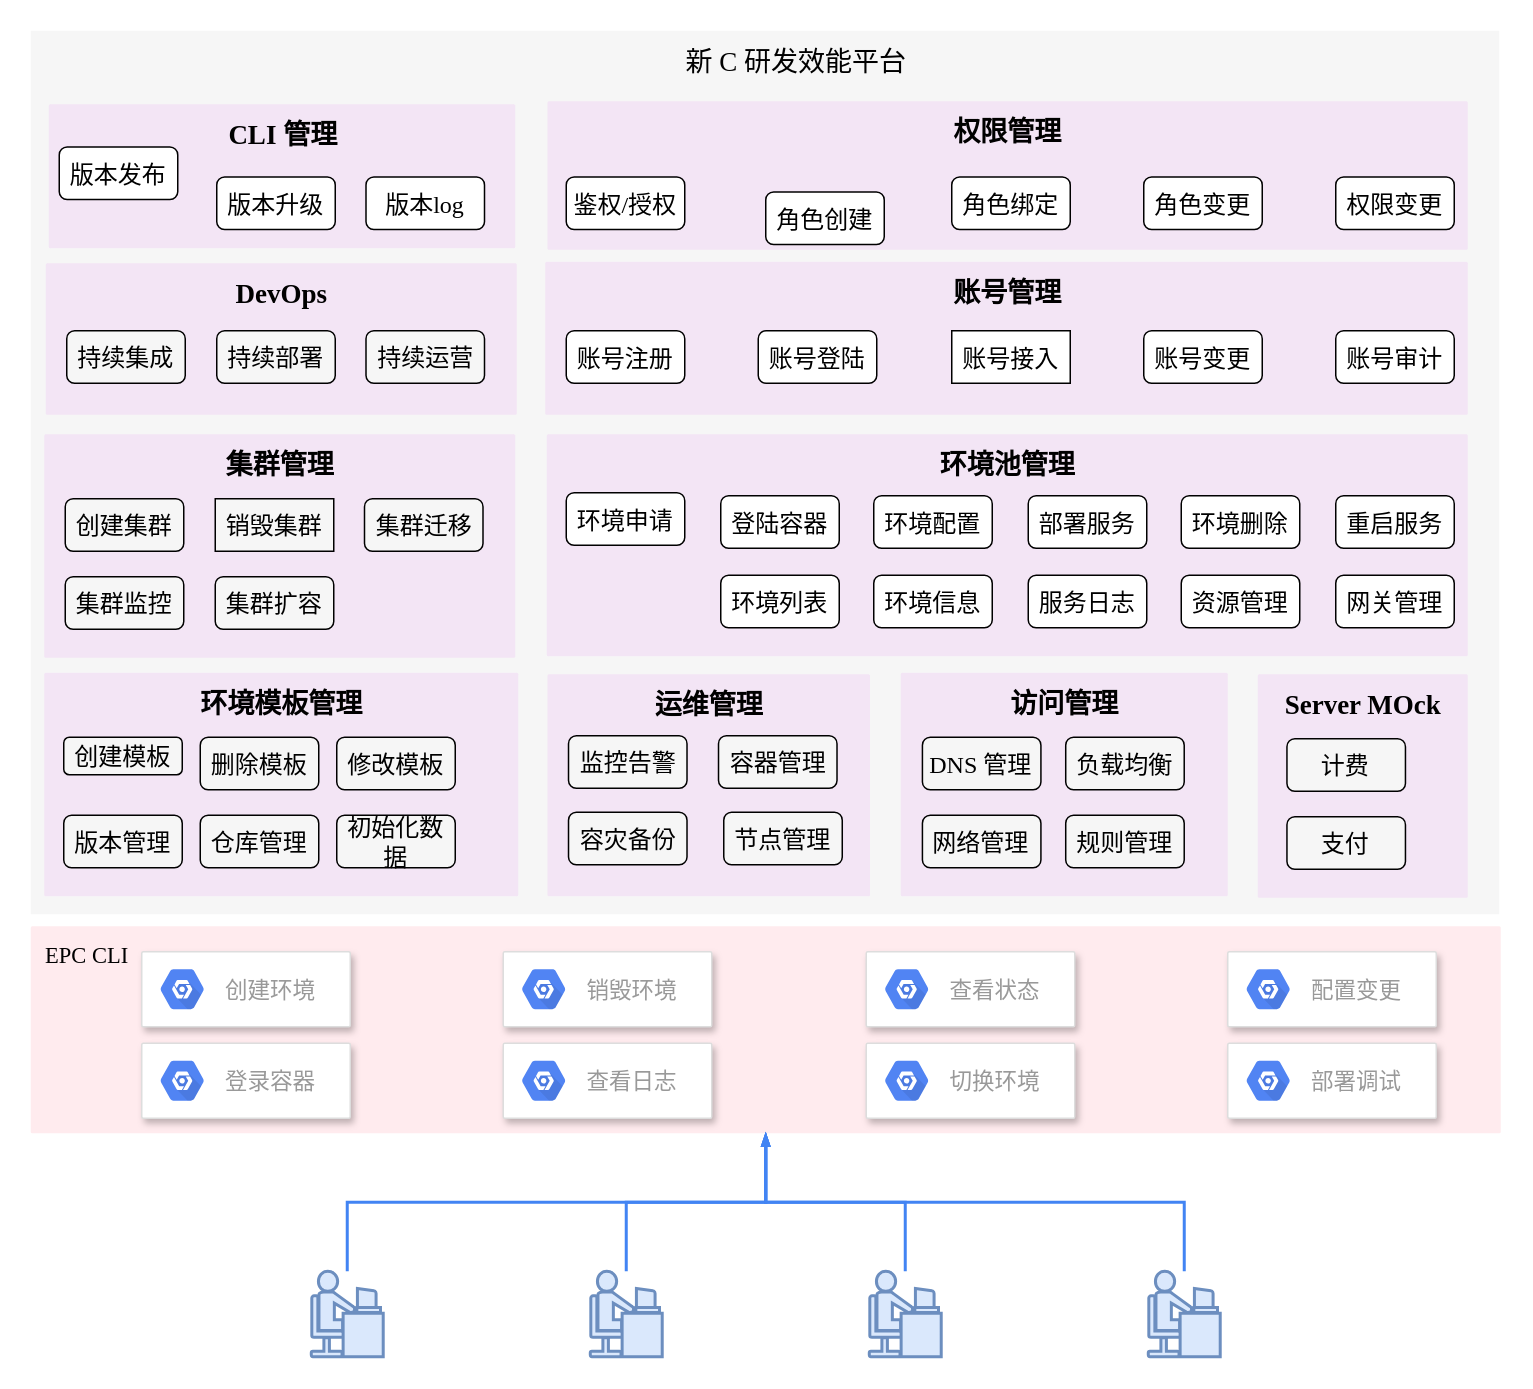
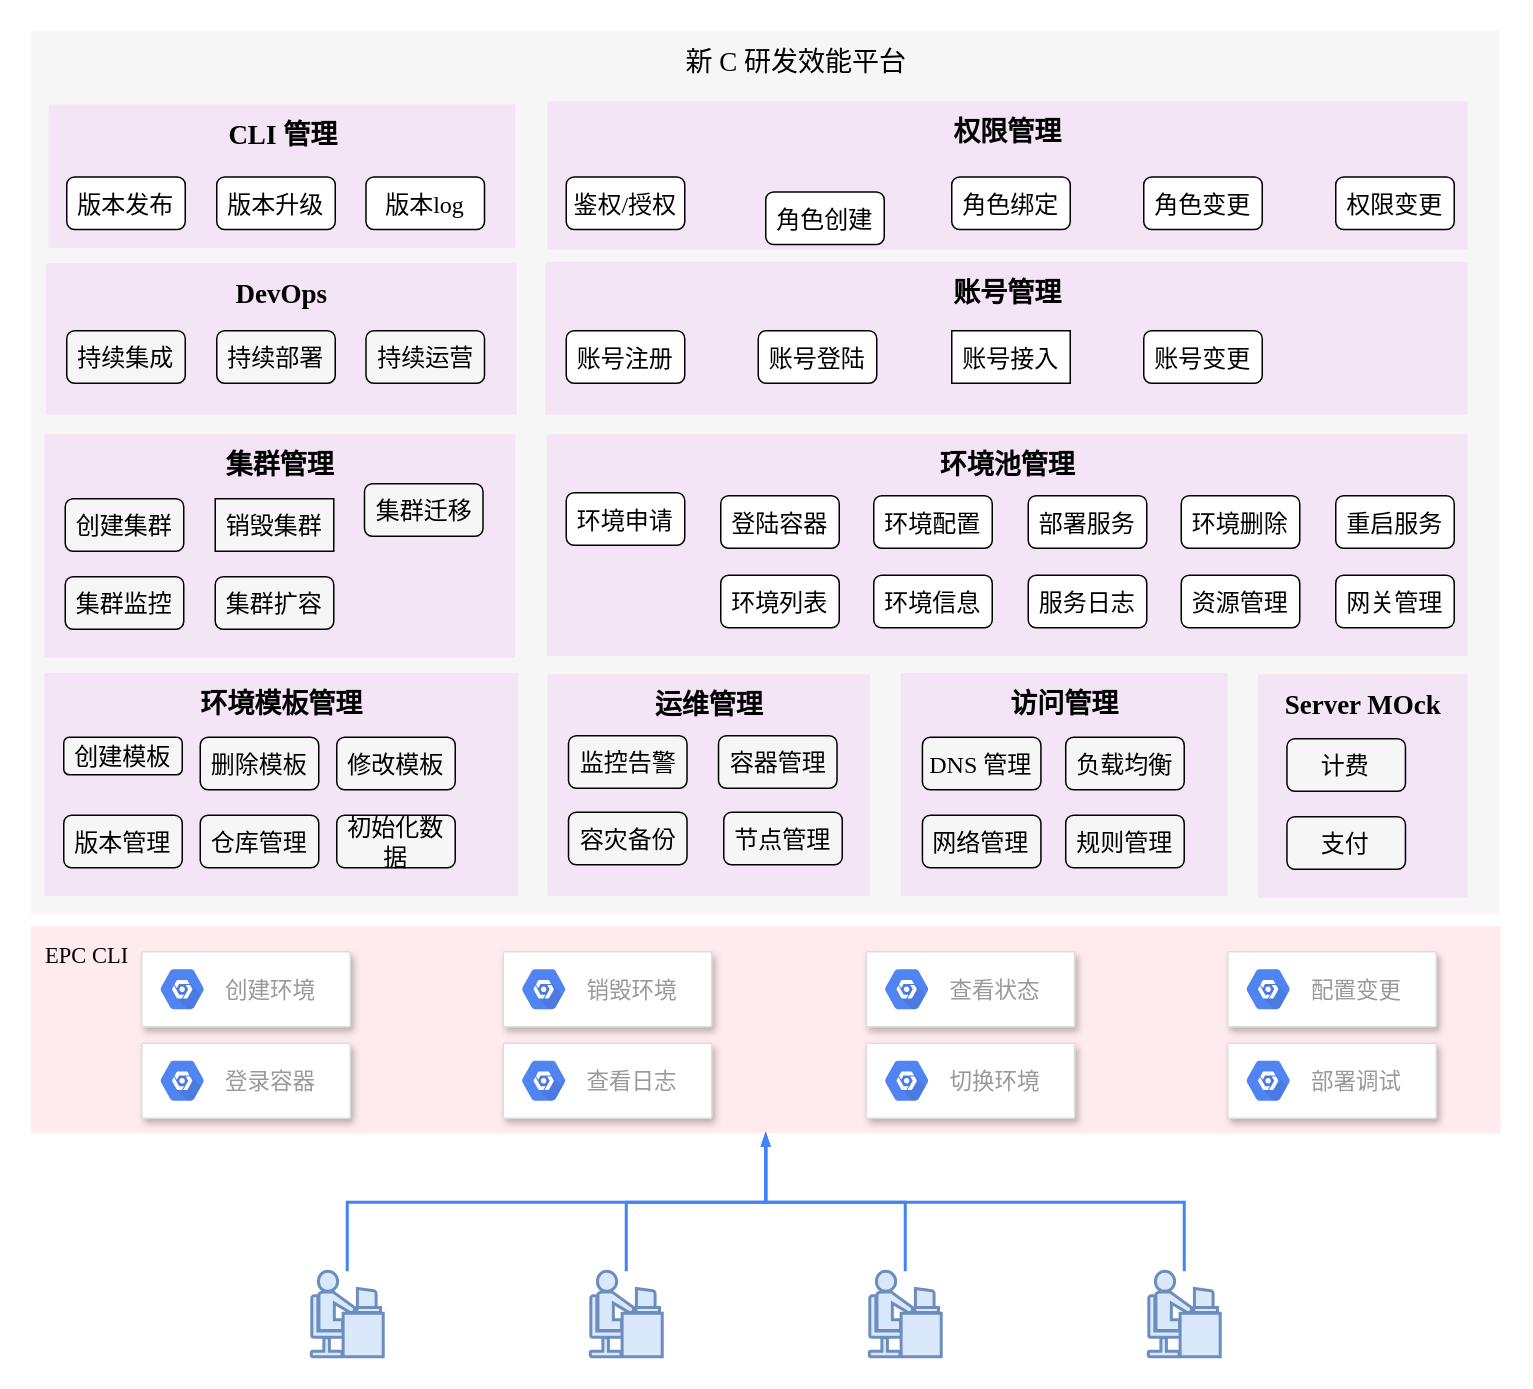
- <mxCell id="66" value="版本发布" style="fontSize=16;rounded=1;fontFamily=Comic Sans MS;" parent="1" vertex="1"><mxGeometry x="39" y="97.5" width="79" height="35" as="geometry" /></mxCell>
+ <mxCell id="66" value="版本发布" style="fontSize=16;rounded=1;fontFamily=Comic Sans MS;" parent="1" vertex="1"><mxGeometry x="44" y="117.5" width="79" height="35" as="geometry" /></mxCell>
- <mxCell id="76" value="账号审计" style="fontSize=16;rounded=1;fontFamily=Comic Sans MS;" parent="1" vertex="1"><mxGeometry x="890" y="220" width="79" height="35" as="geometry" /></mxCell>
- <mxCell id="41" value="集群迁移" style="rounded=1;whiteSpace=wrap;html=1;strokeColor=#000000;fillColor=#F6F6F6;fontFamily=Comic Sans MS;fontSize=16;fontColor=#000000;align=center;" parent="1" vertex="1"><mxGeometry x="242.5" y="332" width="79" height="35" as="geometry" /></mxCell>
+ <mxCell id="41" value="集群迁移" style="rounded=1;whiteSpace=wrap;html=1;strokeColor=#000000;fillColor=#F6F6F6;fontFamily=Comic Sans MS;fontSize=16;fontColor=#000000;align=center;" parent="1" vertex="1"><mxGeometry x="242.5" y="322" width="79" height="35" as="geometry" /></mxCell>
